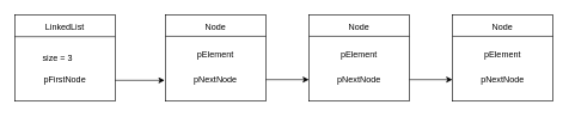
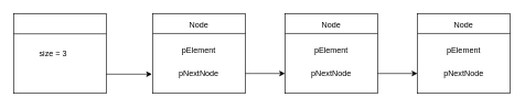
- <mxCell id="3" value="LinkedList&lt;br&gt;" style="text;html=1;strokeColor=none;fillColor=none;align=center;verticalAlign=middle;whiteSpace=wrap;rounded=0;" vertex="1" parent="1"><mxGeometry x="70" y="27" width="40" height="20" as="geometry" /></mxCell>
- <mxCell id="5" value="pFirstNode" style="text;html=1;strokeColor=none;fillColor=none;align=center;verticalAlign=middle;whiteSpace=wrap;rounded=0;" vertex="1" parent="1"><mxGeometry x="70" y="100.5" width="40" height="20" as="geometry" /></mxCell>
